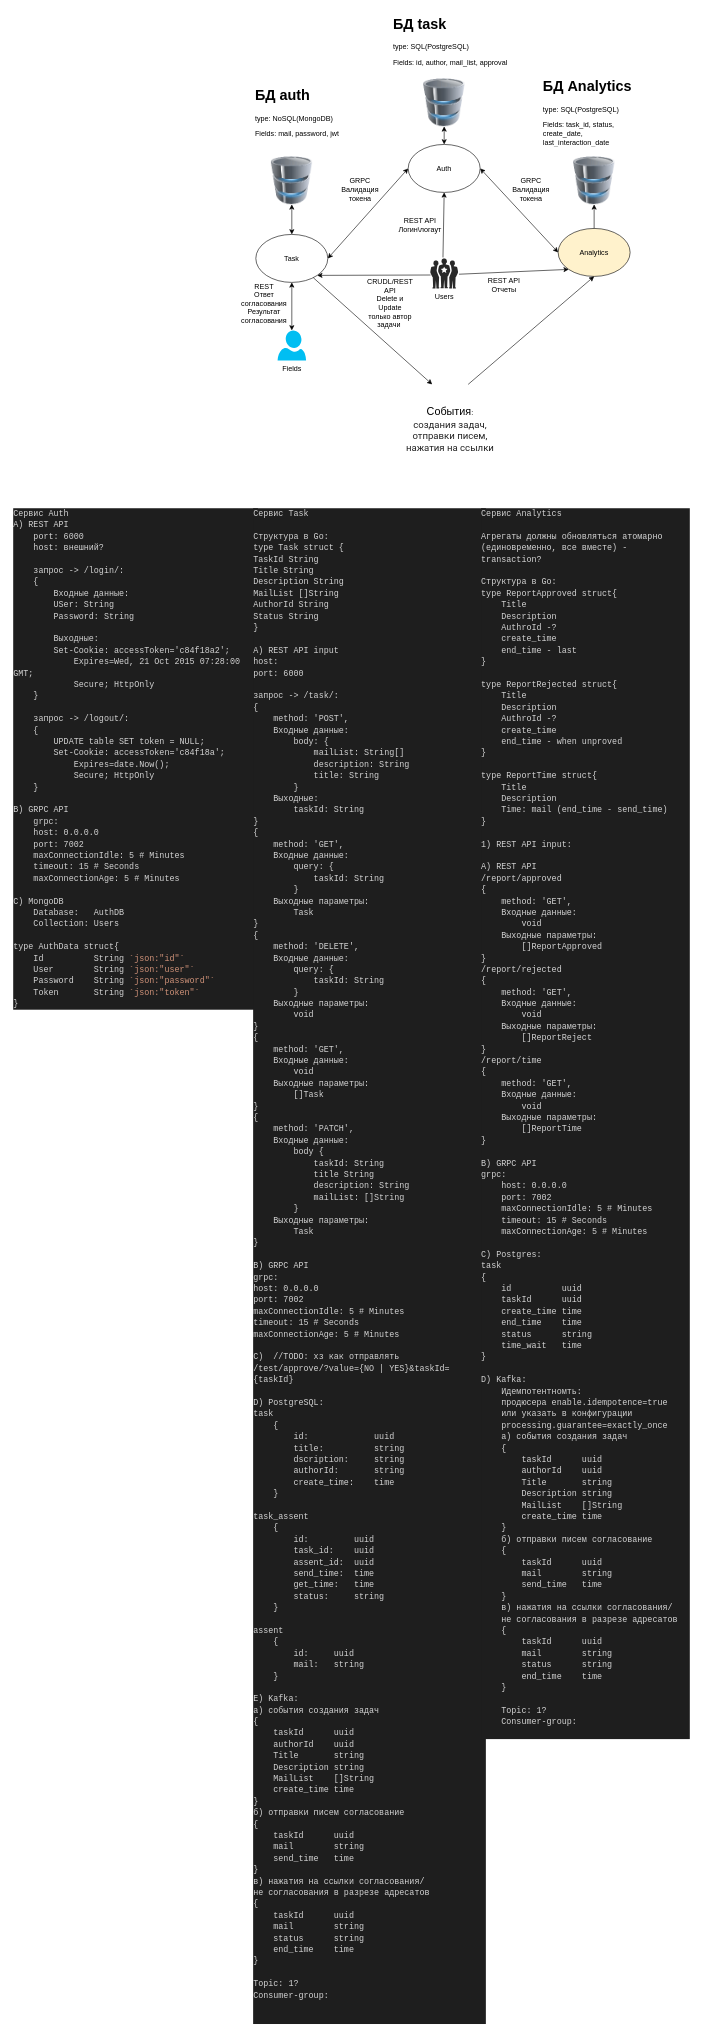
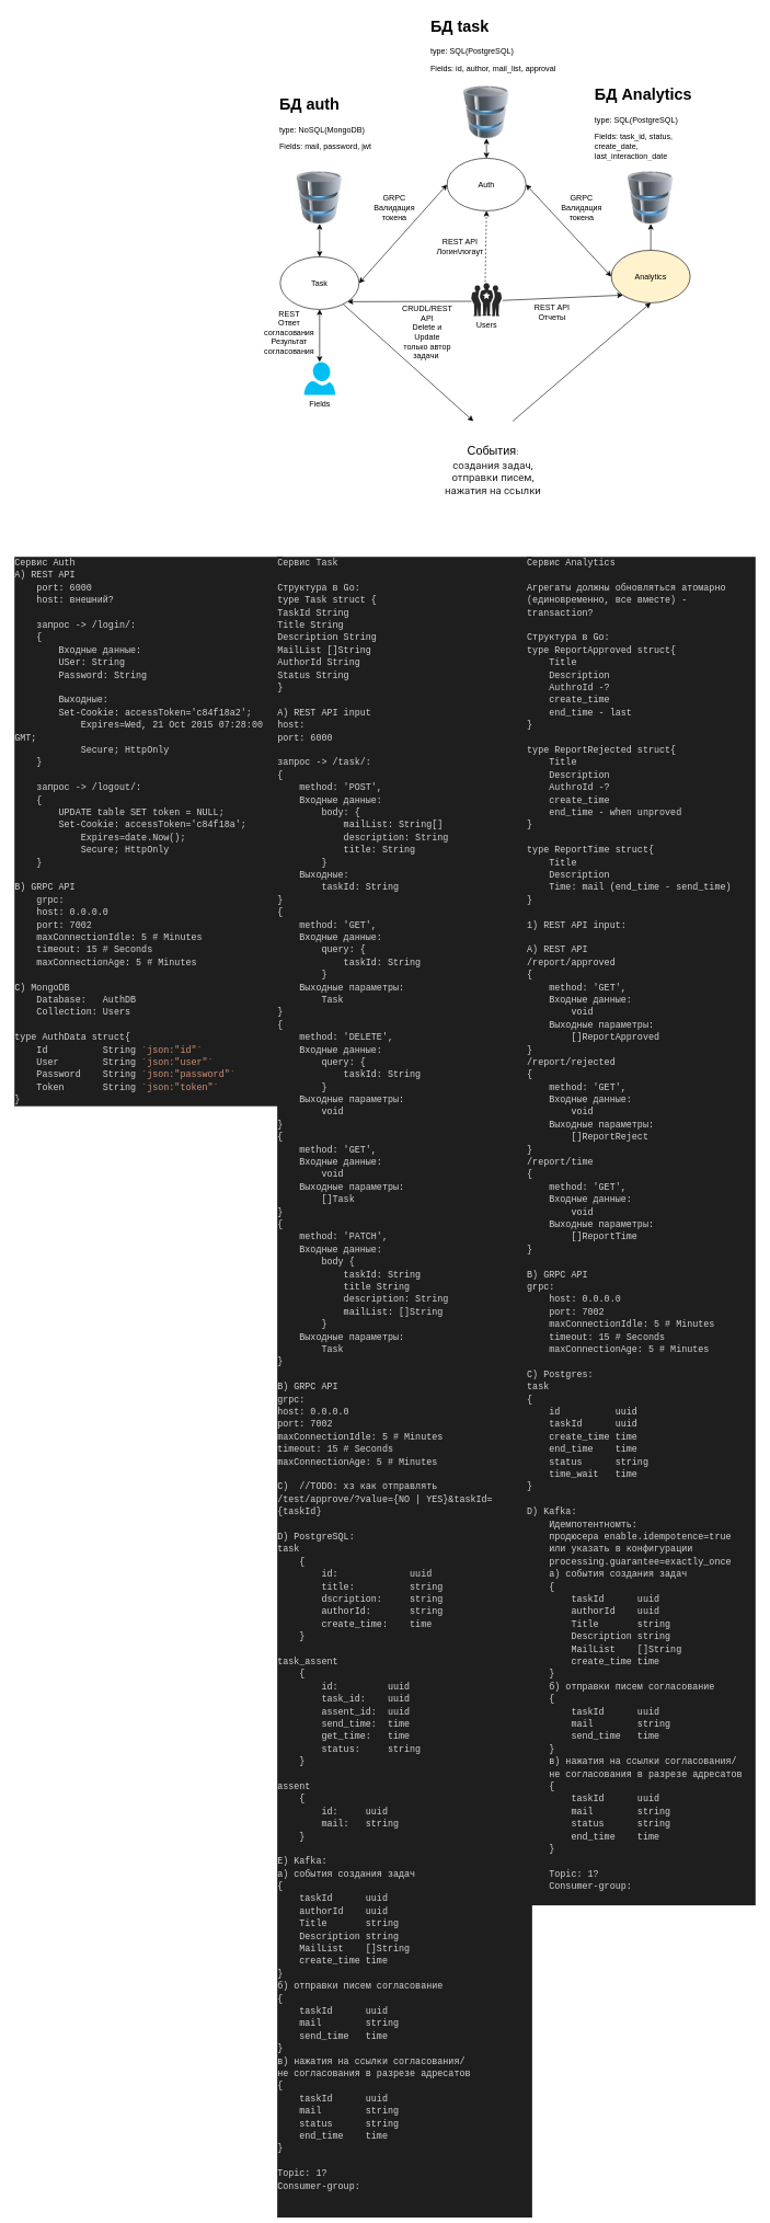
- <mxCell id="30" value="" style="endArrow=classic;html=1;rounded=0;entryX=0.5;entryY=1;entryDx=0;entryDy=0;exitX=0.457;exitY=-0.033;exitDx=0;exitDy=0;exitPerimeter=0;" parent="1" source="29" target="2" edge="1"><mxGeometry width="50" height="50" relative="1" as="geometry"><mxPoint x="710" y="400" as="sourcePoint" /><mxPoint x="760" y="350" as="targetPoint" /></mxGeometry></mxCell>
+ <mxCell id="30" value="" style="endArrow=classic;html=1;rounded=0;entryX=0.5;entryY=1;entryDx=0;entryDy=0;exitX=0.457;exitY=-0.033;exitDx=0;exitDy=0;exitPerimeter=0;dashed=1;" parent="1" source="29" target="2" edge="1"><mxGeometry width="50" height="50" relative="1" as="geometry"><mxPoint x="710" y="400" as="sourcePoint" /><mxPoint x="760" y="350" as="targetPoint" /></mxGeometry></mxCell>
